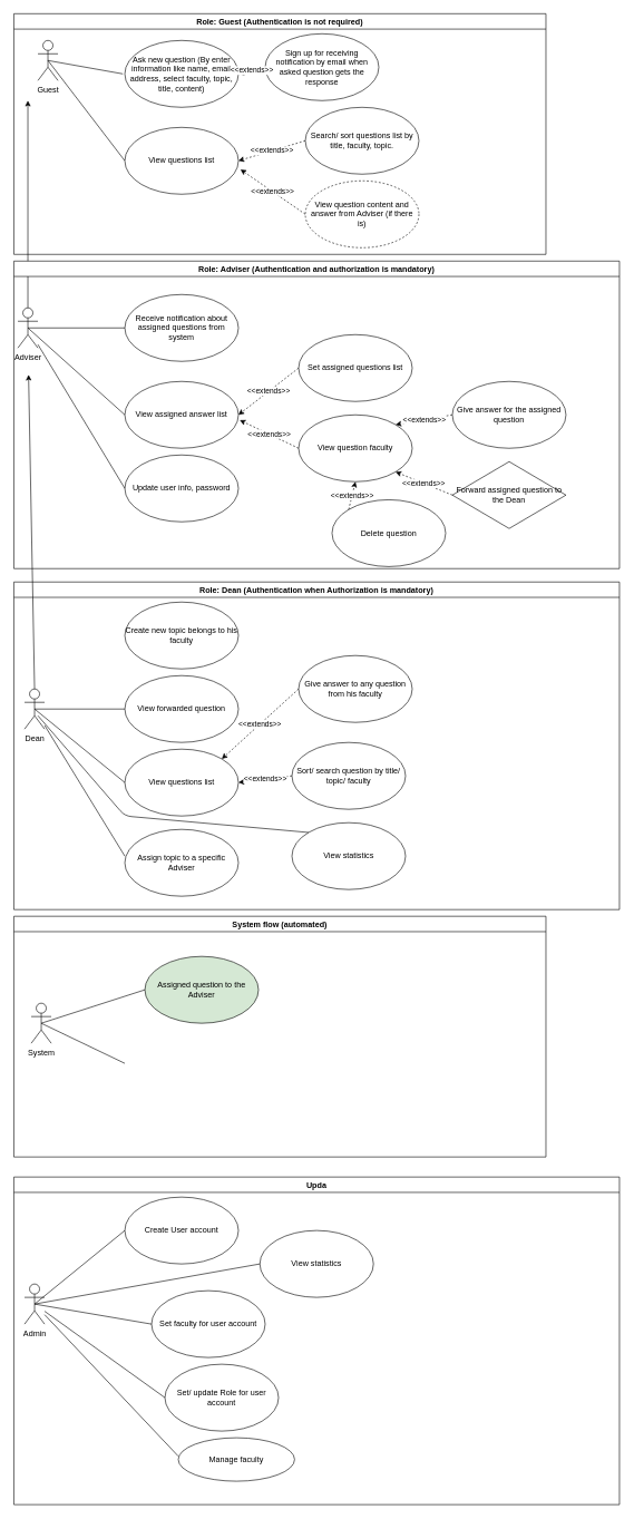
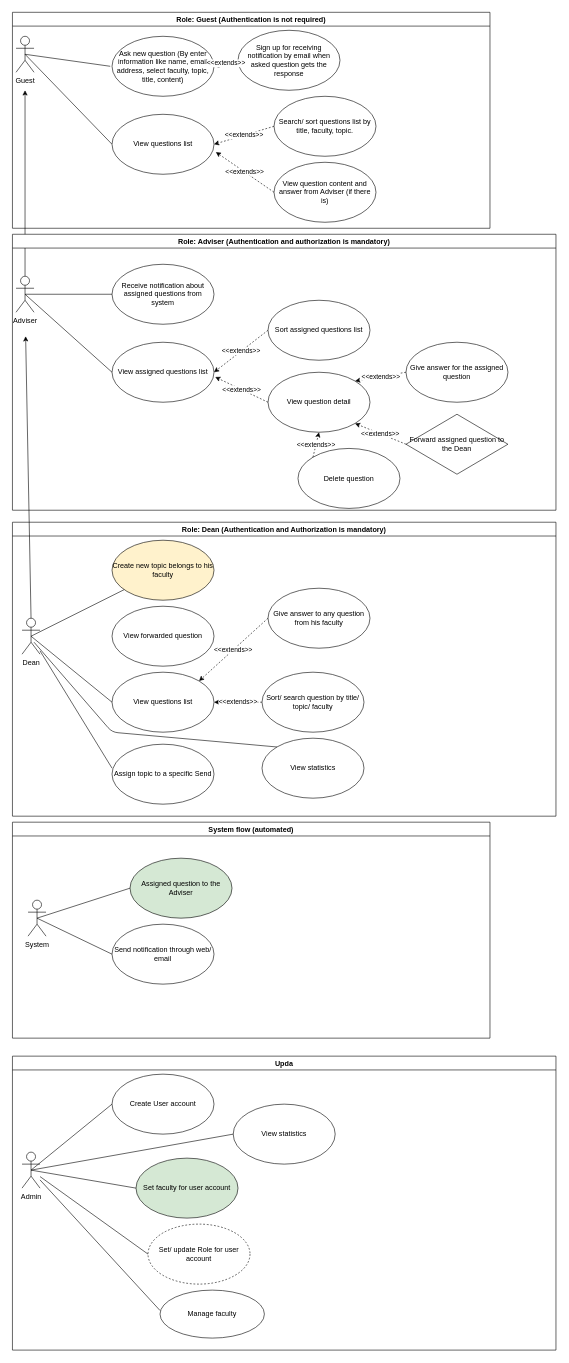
- <mxCell id="2" value="Guest" style="shape=umlActor;verticalLabelPosition=bottom;verticalAlign=top;html=1;outlineConnect=0;" parent="1" vertex="1"><mxGeometry x="56" y="60" width="30" height="60" as="geometry" /></mxCell>
+ <mxCell id="2" value="Guest" style="shape=umlActor;verticalLabelPosition=bottom;verticalAlign=top;html=1;outlineConnect=0;" parent="1" vertex="1"><mxGeometry x="26" y="60" width="30" height="60" as="geometry" /></mxCell>
- <mxCell id="8" value="View question content and answer from Adviser (if there is)" style="ellipse;whiteSpace=wrap;html=1;dashed=1;" parent="5" vertex="1"><mxGeometry x="436" y="250" width="170" height="100" as="geometry" /></mxCell>
+ <mxCell id="8" value="View question content and answer from Adviser (if there is)" style="ellipse;whiteSpace=wrap;html=1;" parent="5" vertex="1"><mxGeometry x="436" y="250" width="170" height="100" as="geometry" /></mxCell>
- <mxCell id="20" value="Set assigned questions list" style="ellipse;whiteSpace=wrap;html=1;" parent="15" vertex="1"><mxGeometry x="426" y="110" width="170" height="100" as="geometry" /></mxCell>
+ <mxCell id="20" value="Sort assigned questions list" style="ellipse;whiteSpace=wrap;html=1;" parent="15" vertex="1"><mxGeometry x="426" y="110" width="170" height="100" as="geometry" /></mxCell>
- <mxCell id="19" value="View assigned answer list" style="ellipse;whiteSpace=wrap;html=1;" parent="15" vertex="1"><mxGeometry x="166" y="180" width="170" height="100" as="geometry" /></mxCell>
+ <mxCell id="19" value="View assigned questions list" style="ellipse;whiteSpace=wrap;html=1;" parent="15" vertex="1"><mxGeometry x="166" y="180" width="170" height="100" as="geometry" /></mxCell>
- <mxCell id="30" value="" style="endArrow=none;html=1;entryX=0;entryY=0.5;entryDx=0;entryDy=0;" parent="15" source="16" target="29" edge="1"><mxGeometry width="50" height="50" relative="1" as="geometry"><mxPoint x="26" y="190" as="sourcePoint" /><mxPoint x="171.0" y="320" as="targetPoint" /></mxGeometry></mxCell>
- <mxCell id="23" value="View question faculty" style="ellipse;whiteSpace=wrap;html=1;" parent="15" vertex="1"><mxGeometry x="426" y="230" width="170" height="100" as="geometry" /></mxCell>
+ <mxCell id="23" value="View question detail" style="ellipse;whiteSpace=wrap;html=1;" parent="15" vertex="1"><mxGeometry x="426" y="230" width="170" height="100" as="geometry" /></mxCell>
- <mxCell id="29" value="Update user info, password" style="ellipse;whiteSpace=wrap;html=1;" parent="15" vertex="1"><mxGeometry x="166" y="290" width="170" height="100" as="geometry" /></mxCell>
- <mxCell id="33" value="Role: Dean (Authentication when Authorization is mandatory)" style="swimlane;" parent="1" vertex="1"><mxGeometry x="20" y="870" width="906" height="490" as="geometry" /></mxCell>
+ <mxCell id="33" value="Role: Dean (Authentication and Authorization is mandatory)" style="swimlane;" parent="1" vertex="1"><mxGeometry x="20" y="870" width="906" height="490" as="geometry" /></mxCell>
- <mxCell id="35" value="Create new topic belongs to his faculty" style="ellipse;whiteSpace=wrap;html=1;" parent="33" vertex="1"><mxGeometry x="166" y="30" width="170" height="100" as="geometry" /></mxCell>
+ <mxCell id="35" value="Create new topic belongs to his faculty" style="ellipse;whiteSpace=wrap;html=1;fillColor=#fff2cc;" parent="33" vertex="1"><mxGeometry x="166" y="30" width="170" height="100" as="geometry" /></mxCell>
- <mxCell id="37" value="" style="endArrow=none;html=1;exitX=0.5;exitY=0.5;exitDx=0;exitDy=0;exitPerimeter=0;entryX=0;entryY=0.5;entryDx=0;entryDy=0;" parent="33" source="36" target="34" edge="1"><mxGeometry width="50" height="50" relative="1" as="geometry"><mxPoint x="116" y="210" as="sourcePoint" /><mxPoint x="166" y="220" as="targetPoint" /></mxGeometry></mxCell>
+ <mxCell id="37" value="" style="endArrow=none;html=1;exitX=0.5;exitY=0.5;exitDx=0;exitDy=0;exitPerimeter=0;" parent="33" source="36" target="35" edge="1"><mxGeometry width="50" height="50" relative="1" as="geometry"><mxPoint x="116" y="210" as="sourcePoint" /><mxPoint x="166" y="220" as="targetPoint" /></mxGeometry></mxCell>
- <mxCell id="40" value="Sort/ search question by title/ topic/ faculty" style="ellipse;whiteSpace=wrap;html=1;" parent="33" vertex="1"><mxGeometry x="416" y="240" width="170" height="100" as="geometry" /></mxCell>
+ <mxCell id="40" value="Sort/ search question by title/ topic/ faculty" style="ellipse;whiteSpace=wrap;html=1;" parent="33" vertex="1"><mxGeometry x="416" y="250" width="170" height="100" as="geometry" /></mxCell>
- <mxCell id="42" value="Assign topic to a specific Adviser" style="ellipse;whiteSpace=wrap;html=1;" parent="33" vertex="1"><mxGeometry x="166" y="370" width="170" height="100" as="geometry" /></mxCell>
+ <mxCell id="42" value="Assign topic to a specific Send" style="ellipse;whiteSpace=wrap;html=1;" parent="33" vertex="1"><mxGeometry x="166" y="370" width="170" height="100" as="geometry" /></mxCell>
+ <mxCell id="49" value="Send notification through web/ email" style="ellipse;whiteSpace=wrap;html=1;" parent="48" vertex="1"><mxGeometry x="166" y="170" width="170" height="100" as="geometry" /></mxCell>
- <mxCell id="58" value="Set faculty for user account" style="ellipse;whiteSpace=wrap;html=1;" parent="54" vertex="1"><mxGeometry x="206" y="170" width="170" height="100" as="geometry" /></mxCell>
+ <mxCell id="58" value="Set faculty for user account" style="ellipse;whiteSpace=wrap;html=1;fillColor=#d5e8d4;" parent="54" vertex="1"><mxGeometry x="206" y="170" width="170" height="100" as="geometry" /></mxCell>
- <mxCell id="59" value="Set/ update Role for user account" style="ellipse;whiteSpace=wrap;html=1;" parent="54" vertex="1"><mxGeometry x="226" y="280" width="170" height="100" as="geometry" /></mxCell>
+ <mxCell id="59" value="Set/ update Role for user account" style="ellipse;whiteSpace=wrap;html=1;dashed=1;" parent="54" vertex="1"><mxGeometry x="226" y="280" width="170" height="100" as="geometry" /></mxCell>
- <mxCell id="64" value="Manage faculty" style="ellipse;whiteSpace=wrap;html=1;" parent="54" vertex="1"><mxGeometry x="246" y="390" width="174" height="65" as="geometry" /></mxCell>
+ <mxCell id="64" value="Manage faculty" style="ellipse;whiteSpace=wrap;html=1;" parent="54" vertex="1"><mxGeometry x="246" y="390" width="174" height="80" as="geometry" /></mxCell>
